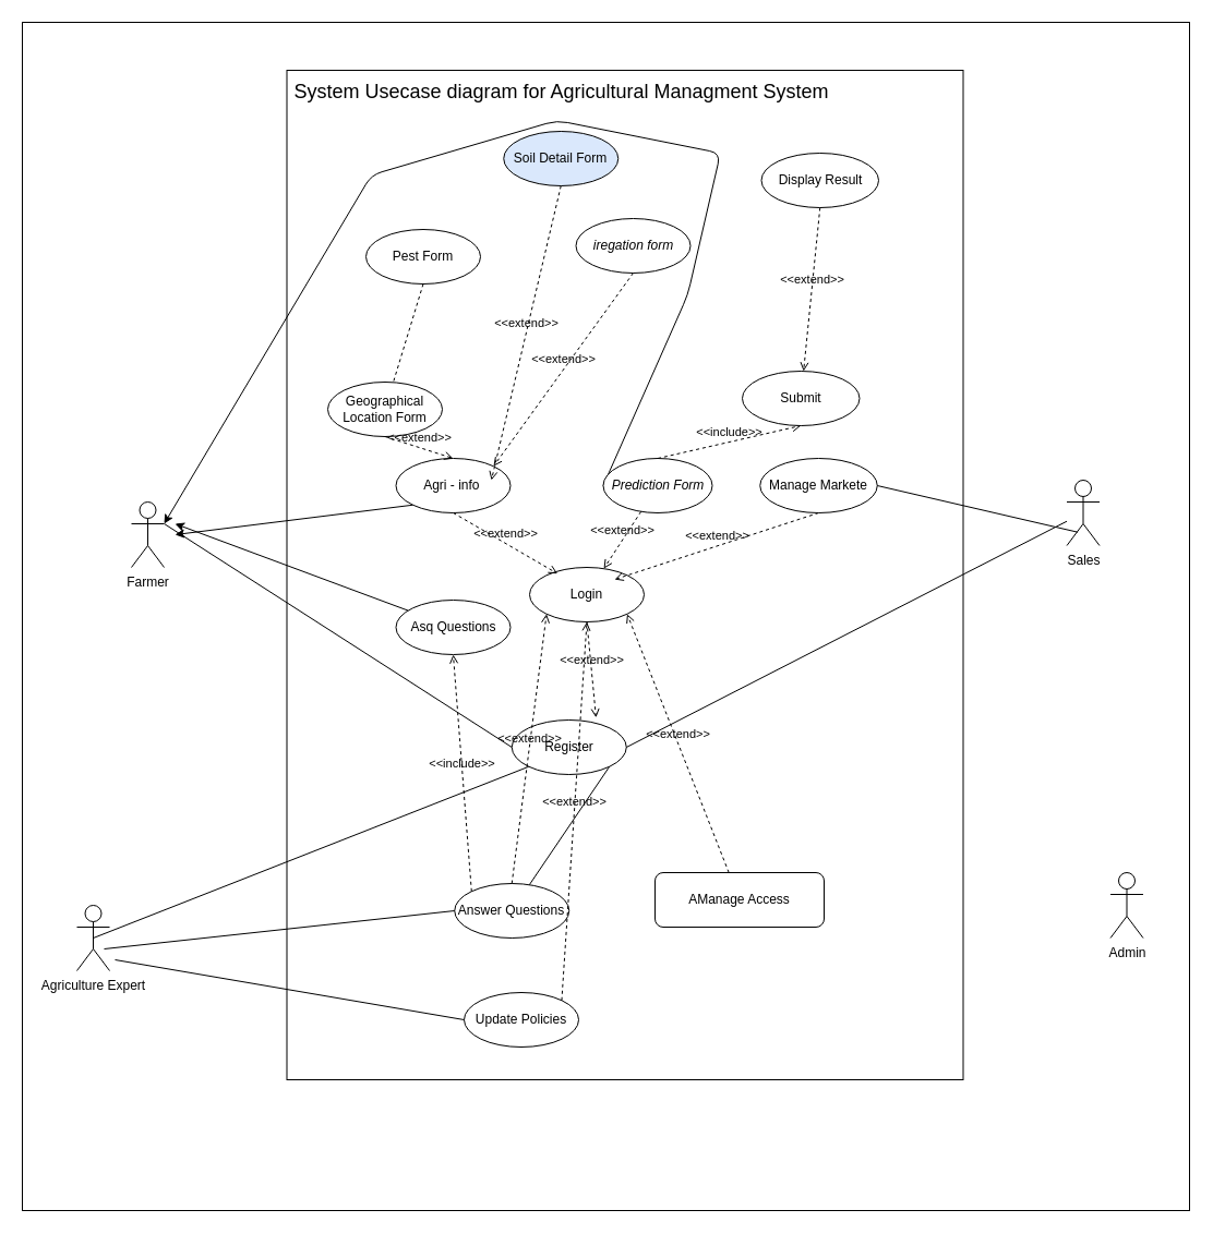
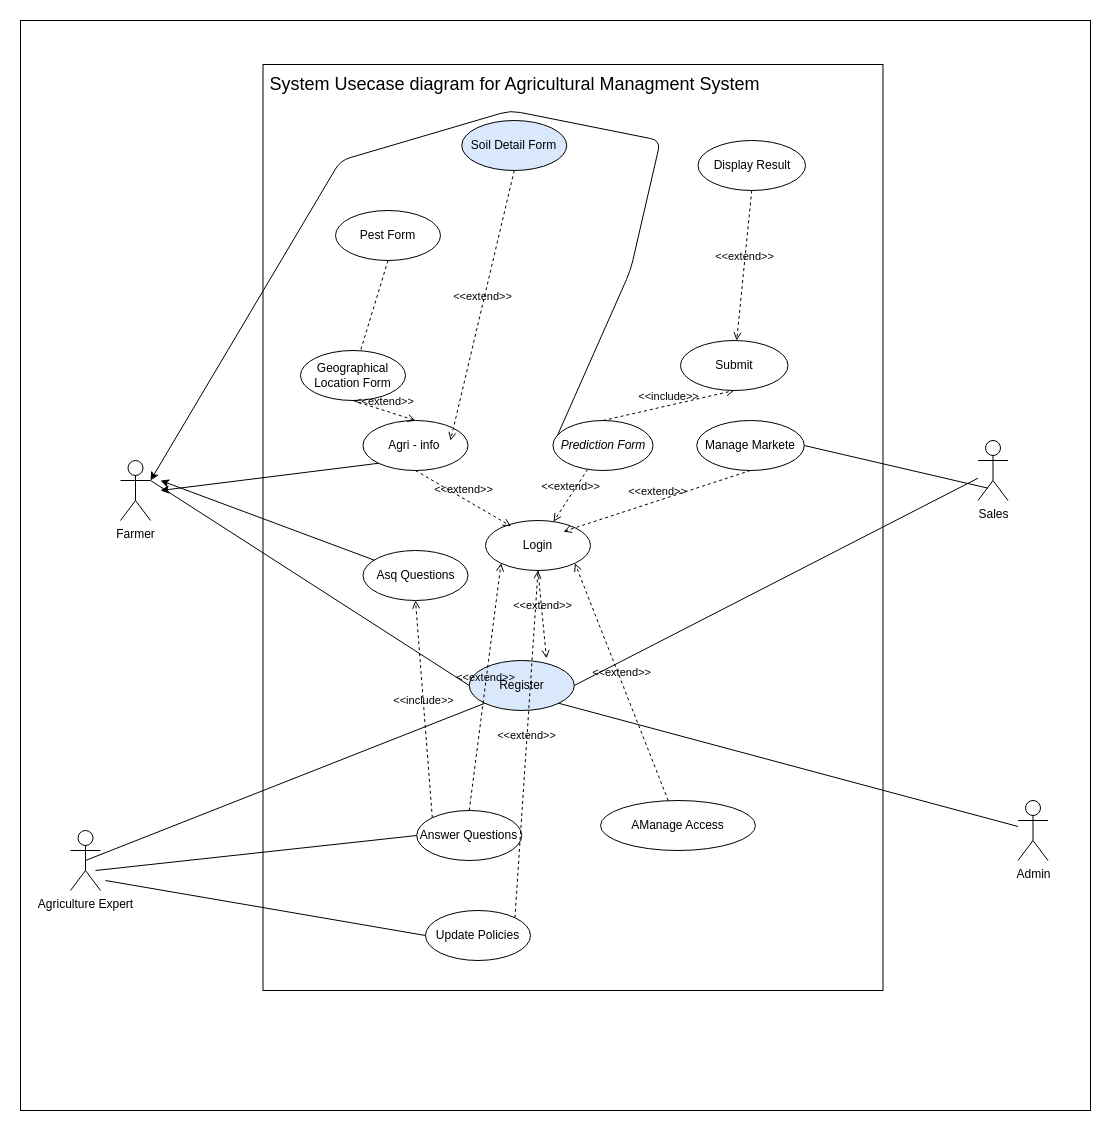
- <mxCell id="15" value="&lt;i&gt;iregation form&lt;/i&gt;" style="ellipse;whiteSpace=wrap;html=1;" vertex="1" parent="1"><mxGeometry x="527.5" y="200" width="105" height="50" as="geometry" /></mxCell>
- <mxCell id="23" value="&amp;lt;&amp;lt;extend&amp;gt;&amp;gt;" style="html=1;verticalAlign=bottom;labelBackgroundColor=none;endArrow=open;endFill=0;dashed=1;exitX=0.5;exitY=1;exitDx=0;exitDy=0;entryX=1;entryY=0;entryDx=0;entryDy=0;" edge="1" parent="1" source="15" target="17"><mxGeometry width="160" relative="1" as="geometry"><mxPoint x="437.5" y="380" as="sourcePoint" /><mxPoint x="507.5" y="415" as="targetPoint" /></mxGeometry></mxCell>
- <mxCell id="6" value="Register" style="ellipse;whiteSpace=wrap;html=1;" vertex="1" parent="1"><mxGeometry x="468.75" y="660" width="105" height="50" as="geometry" /></mxCell>
+ <mxCell id="6" value="Register" style="ellipse;whiteSpace=wrap;html=1;fillColor=#dae8fc;" vertex="1" parent="1"><mxGeometry x="468.75" y="660" width="105" height="50" as="geometry" /></mxCell>
- <mxCell id="13" value="" style="endArrow=none;html=1;exitX=1;exitY=1;exitDx=0;exitDy=0;" edge="1" parent="1" source="6" target="31"><mxGeometry width="50" height="50" relative="1" as="geometry"><mxPoint x="610" y="595" as="sourcePoint" /><mxPoint x="930" y="542.463" as="targetPoint" /></mxGeometry></mxCell>
+ <mxCell id="13" value="" style="endArrow=none;html=1;exitX=1;exitY=1;exitDx=0;exitDy=0;" edge="1" parent="1" source="6" target="11"><mxGeometry width="50" height="50" relative="1" as="geometry"><mxPoint x="610" y="595" as="sourcePoint" /><mxPoint x="930" y="542.463" as="targetPoint" /></mxGeometry></mxCell>
- <mxCell id="39" value="AManage Access" style="whiteSpace=wrap;html=1;rounded=1;" vertex="1" parent="1"><mxGeometry x="600" y="800" width="155" height="50" as="geometry" /></mxCell>
+ <mxCell id="39" value="AManage Access" style="ellipse;whiteSpace=wrap;html=1;" vertex="1" parent="1"><mxGeometry x="600" y="800" width="155" height="50" as="geometry" /></mxCell>
